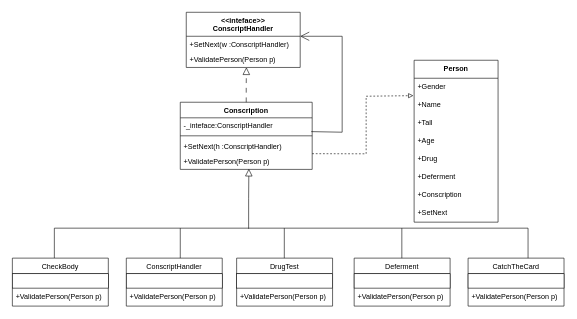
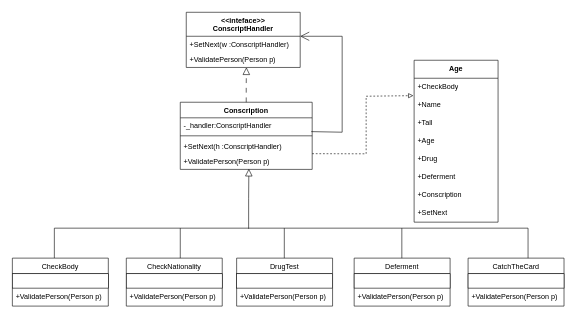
- <mxCell id="33" value="&lt;b&gt;Person&lt;/b&gt;" style="swimlane;fontStyle=0;childLayout=stackLayout;horizontal=1;startSize=30;horizontalStack=0;resizeParent=1;resizeParentMax=0;resizeLast=0;collapsible=1;marginBottom=0;whiteSpace=wrap;html=1;" parent="1" vertex="1"><mxGeometry x="690" y="100" width="140" height="270" as="geometry" /></mxCell>
+ <mxCell id="33" value="&lt;b&gt;Age&lt;/b&gt;" style="swimlane;fontStyle=0;childLayout=stackLayout;horizontal=1;startSize=30;horizontalStack=0;resizeParent=1;resizeParentMax=0;resizeLast=0;collapsible=1;marginBottom=0;whiteSpace=wrap;html=1;" parent="1" vertex="1"><mxGeometry x="690" y="100" width="140" height="270" as="geometry" /></mxCell>
- <mxCell id="34" value="+Gender" style="text;strokeColor=none;fillColor=none;align=left;verticalAlign=middle;spacingLeft=4;spacingRight=4;overflow=hidden;points=[[0,0.5],[1,0.5]];portConstraint=eastwest;rotatable=0;whiteSpace=wrap;html=1;" parent="33" vertex="1"><mxGeometry y="30" width="140" height="30" as="geometry" /></mxCell>
+ <mxCell id="34" value="+CheckBody" style="text;strokeColor=none;fillColor=none;align=left;verticalAlign=middle;spacingLeft=4;spacingRight=4;overflow=hidden;points=[[0,0.5],[1,0.5]];portConstraint=eastwest;rotatable=0;whiteSpace=wrap;html=1;" parent="33" vertex="1"><mxGeometry y="30" width="140" height="30" as="geometry" /></mxCell>
- <mxCell id="3" value="-_inteface:ConscriptHandler" style="text;align=left;verticalAlign=top;spacingLeft=4;spacingRight=4;overflow=hidden;rotatable=0;points=[[0,0.5],[1,0.5]];portConstraint=eastwest;" parent="2" vertex="1"><mxGeometry y="26" width="220" height="26" as="geometry" /></mxCell>
+ <mxCell id="3" value="-_handler:ConscriptHandler" style="text;align=left;verticalAlign=top;spacingLeft=4;spacingRight=4;overflow=hidden;rotatable=0;points=[[0,0.5],[1,0.5]];portConstraint=eastwest;" parent="2" vertex="1"><mxGeometry y="26" width="220" height="26" as="geometry" /></mxCell>
- <mxCell id="12" value="ConscriptHandler" style="swimlane;fontStyle=0;align=center;verticalAlign=top;childLayout=stackLayout;horizontal=1;startSize=26;horizontalStack=0;resizeParent=1;resizeLast=0;collapsible=1;marginBottom=0;rounded=0;shadow=0;strokeWidth=1;" parent="1" vertex="1"><mxGeometry x="210" y="430" width="160" height="80" as="geometry"><mxRectangle x="340" y="380" width="170" height="26" as="alternateBounds" /></mxGeometry></mxCell>
+ <mxCell id="12" value="CheckNationality" style="swimlane;fontStyle=0;align=center;verticalAlign=top;childLayout=stackLayout;horizontal=1;startSize=26;horizontalStack=0;resizeParent=1;resizeLast=0;collapsible=1;marginBottom=0;rounded=0;shadow=0;strokeWidth=1;" parent="1" vertex="1"><mxGeometry x="210" y="430" width="160" height="80" as="geometry"><mxRectangle x="340" y="380" width="170" height="26" as="alternateBounds" /></mxGeometry></mxCell>
